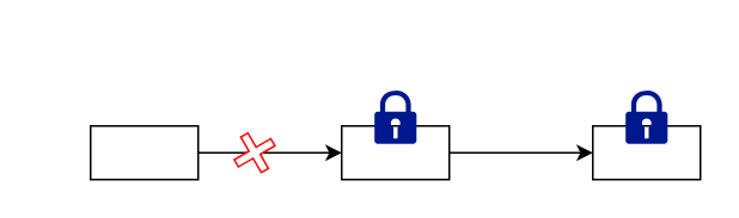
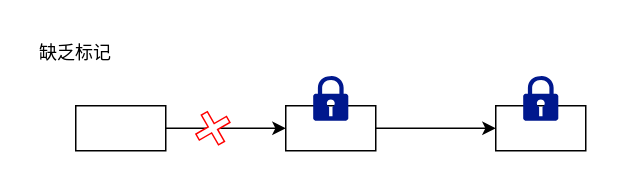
+ <mxCell id="10" value="缺乏标记" style="text;html=1;align=center;verticalAlign=middle;whiteSpace=wrap;rounded=0;" vertex="1" parent="1"><mxGeometry x="20" y="20" width="60" height="30" as="geometry" /></mxCell>
